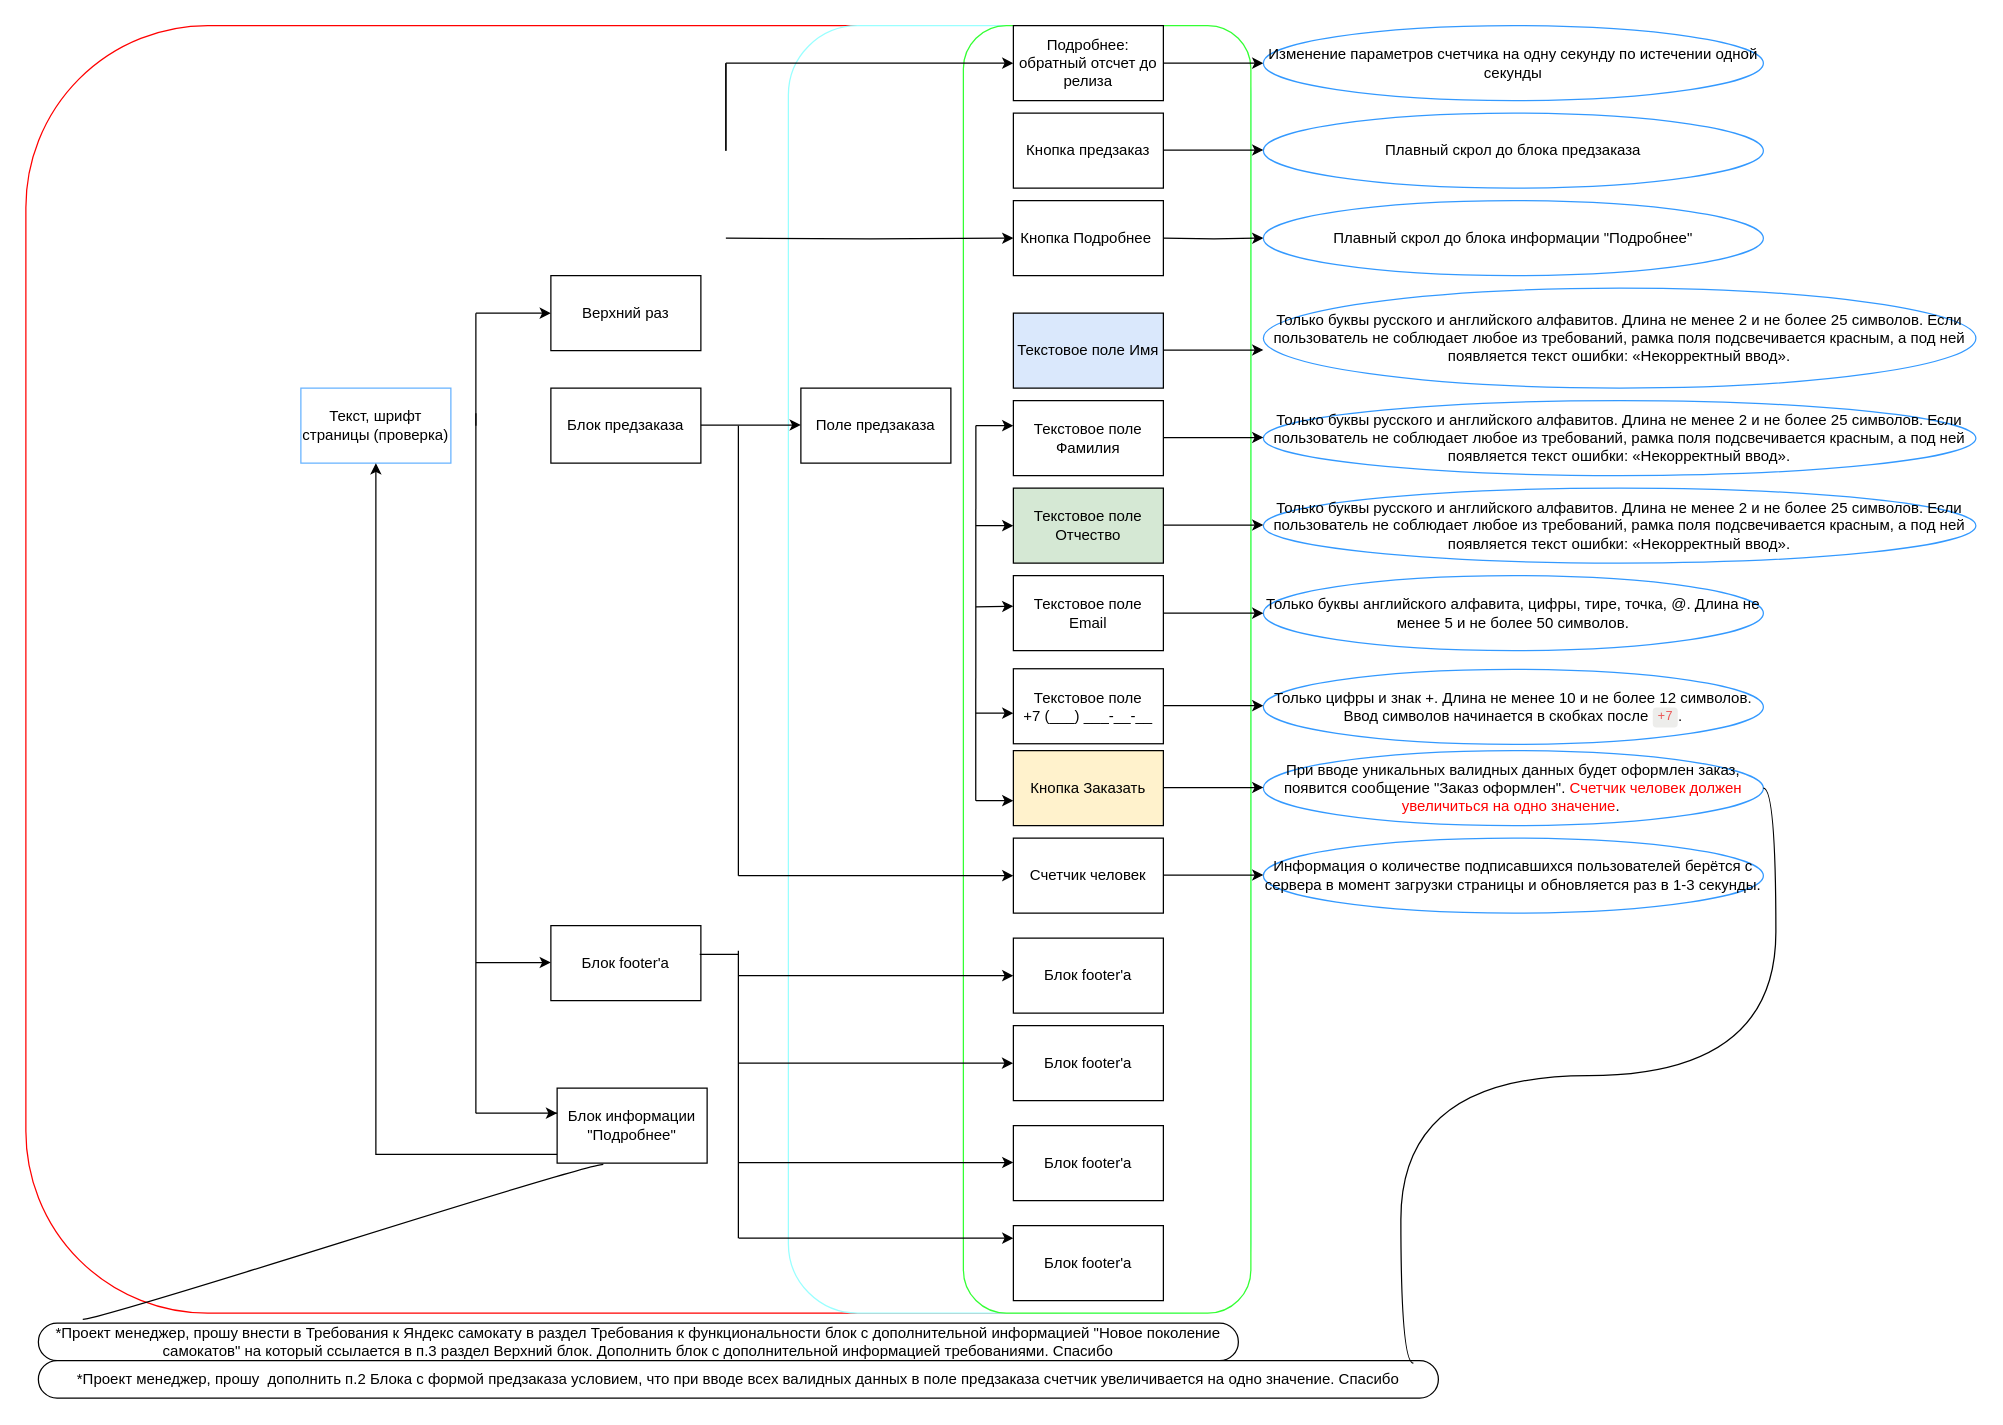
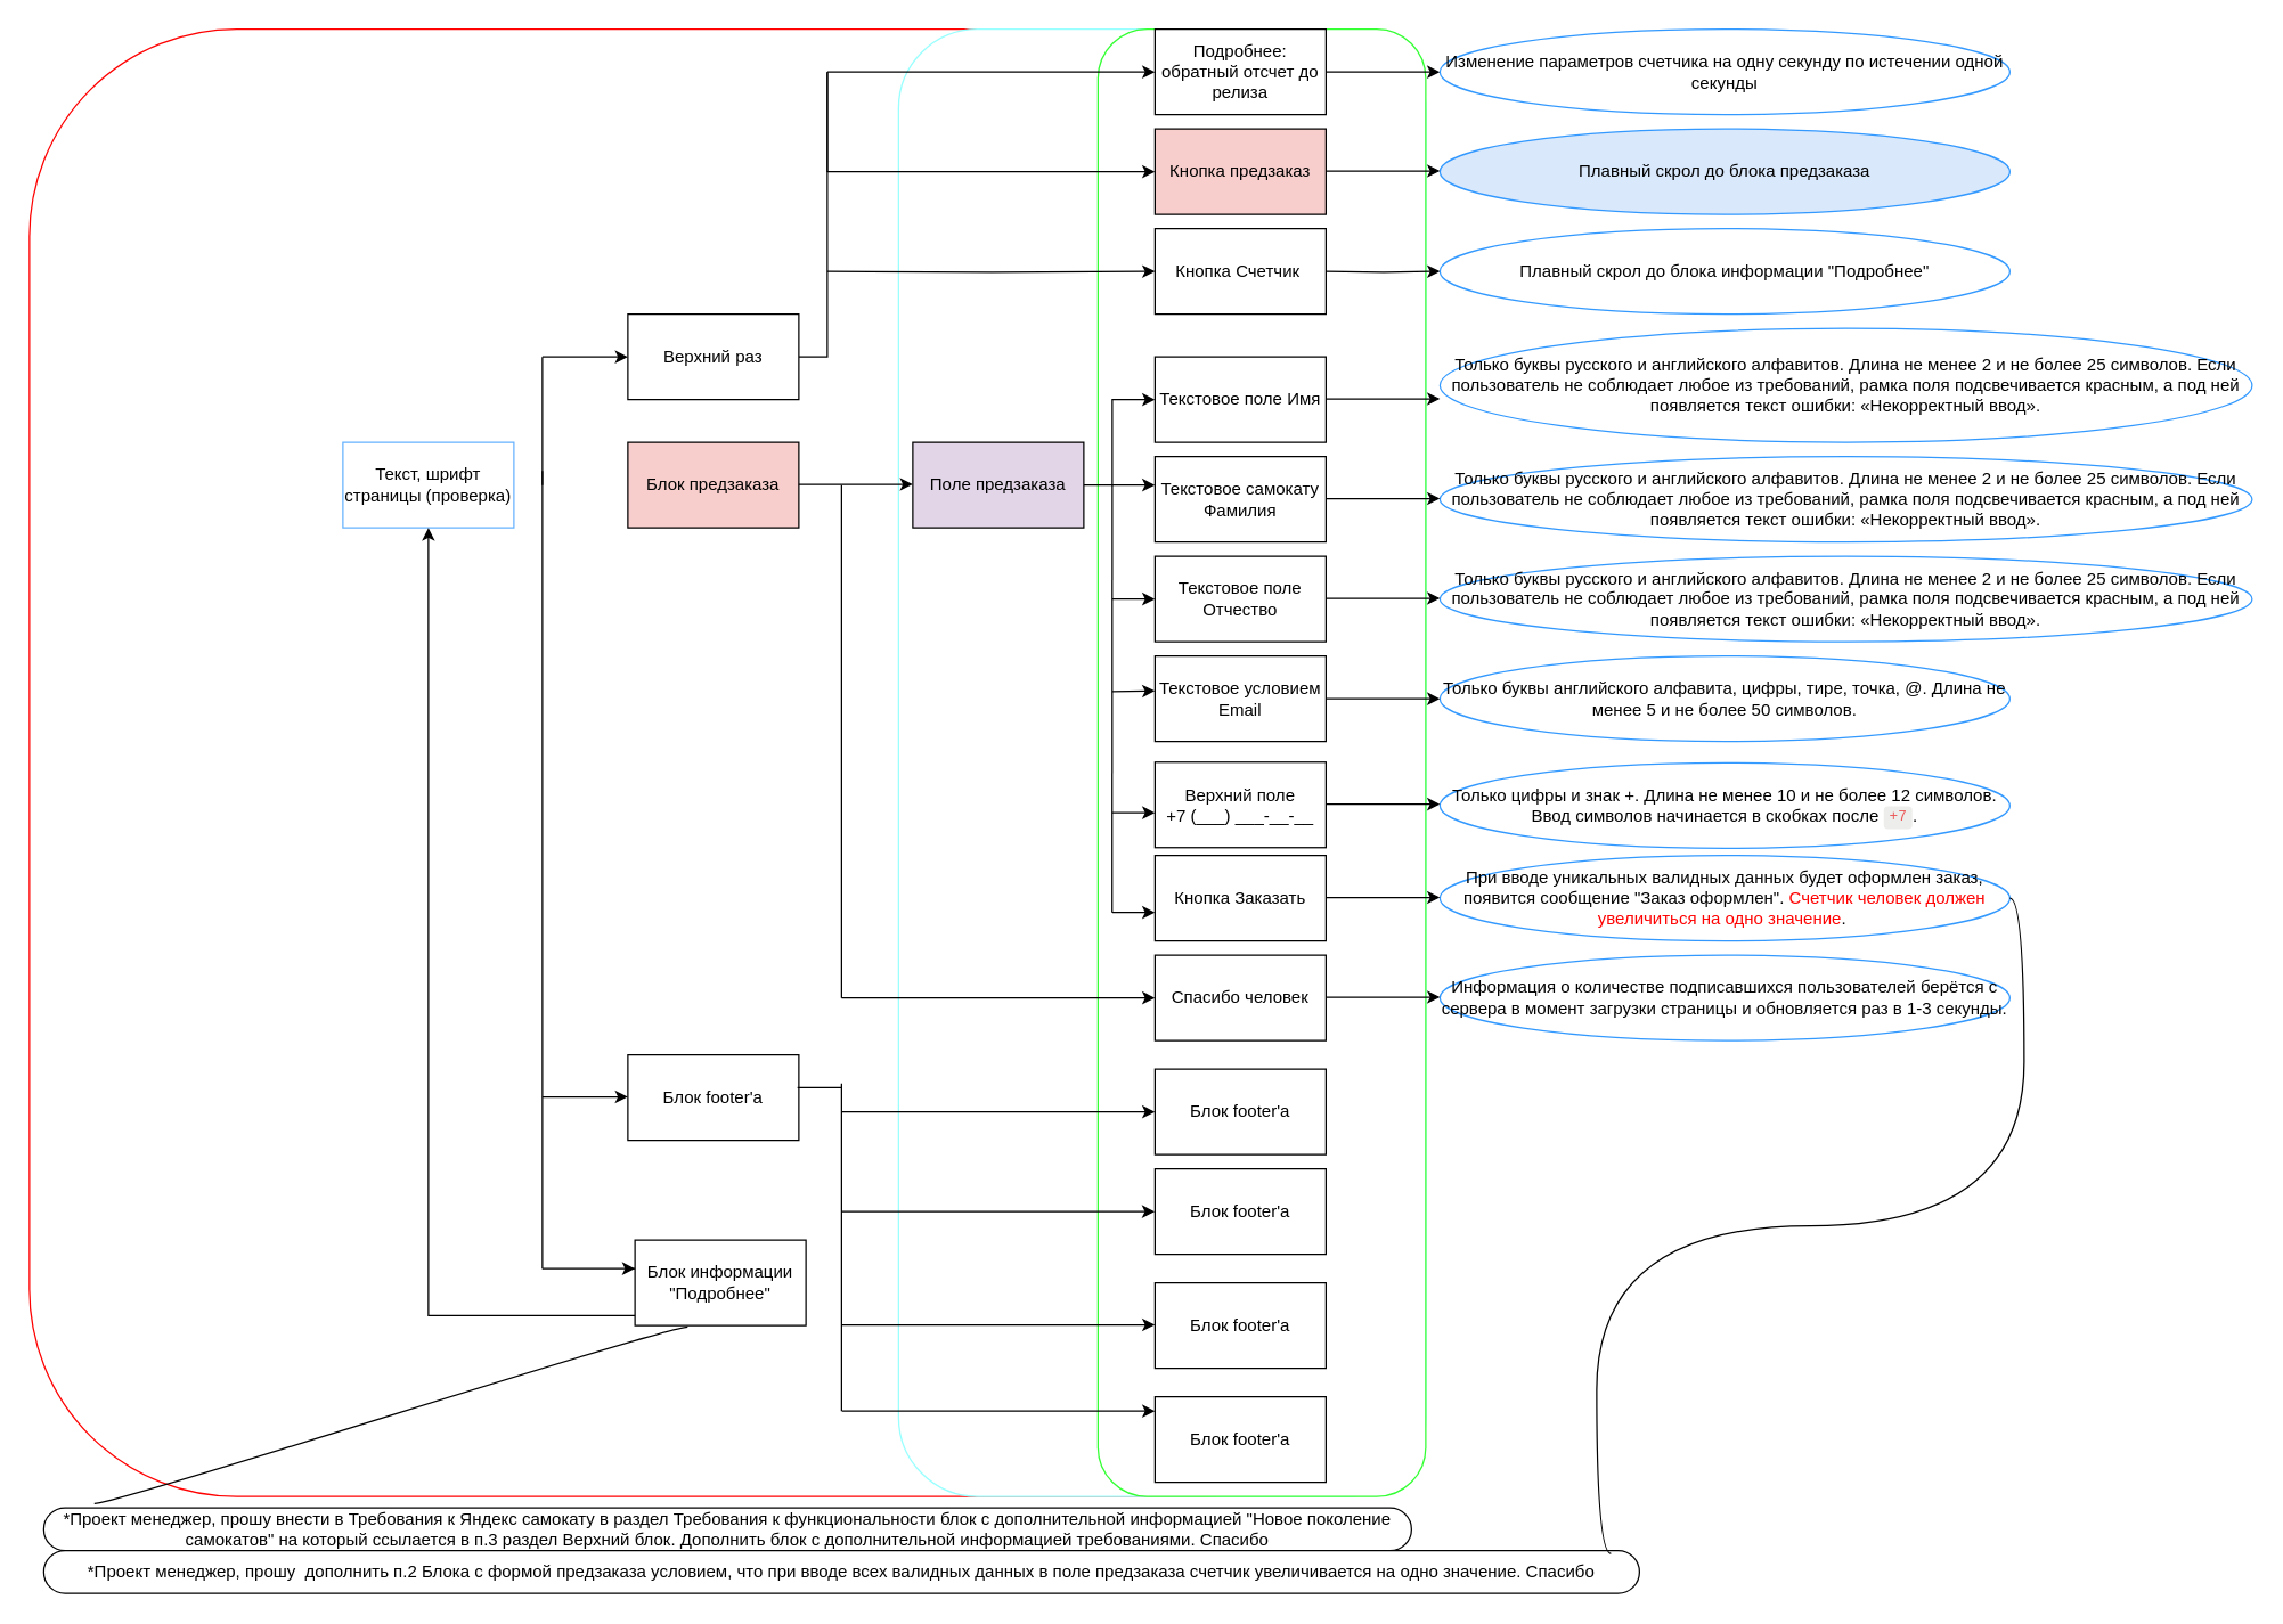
+ <mxCell id="9" value="" style="edgeStyle=orthogonalEdgeStyle;rounded=0;orthogonalLoop=1;jettySize=auto;html=1;" edge="1" parent="1" source="10" target="14"><mxGeometry relative="1" as="geometry"><Array as="points"><mxPoint x="580" y="250" /><mxPoint x="580" y="120" /></Array></mxGeometry></mxCell>
- <mxCell id="14" value="Кнопка предзаказ" style="whiteSpace=wrap;html=1;rounded=0;" vertex="1" parent="1"><mxGeometry x="810" y="90" width="120" height="60" as="geometry" /></mxCell>
+ <mxCell id="14" value="Кнопка предзаказ" style="whiteSpace=wrap;html=1;rounded=0;fillColor=#f8cecc;" vertex="1" parent="1"><mxGeometry x="810" y="90" width="120" height="60" as="geometry" /></mxCell>
- <mxCell id="53" value="Плавный скрол до блока предзаказа" style="ellipse;whiteSpace=wrap;html=1;rounded=0;strokeColor=#3399FF;" vertex="1" parent="1"><mxGeometry x="1010" y="90" width="400" height="60" as="geometry" /></mxCell>
+ <mxCell id="53" value="Плавный скрол до блока предзаказа" style="ellipse;whiteSpace=wrap;html=1;rounded=0;strokeColor=#3399FF;fillColor=#dae8fc;" vertex="1" parent="1"><mxGeometry x="1010" y="90" width="400" height="60" as="geometry" /></mxCell>
- <mxCell id="19" value="Кнопка Подробнее&amp;nbsp;" style="whiteSpace=wrap;html=1;rounded=0;" vertex="1" parent="1"><mxGeometry x="810" y="160" width="120" height="60" as="geometry" /></mxCell>
+ <mxCell id="19" value="Кнопка Счетчик&amp;nbsp;" style="whiteSpace=wrap;html=1;rounded=0;" vertex="1" parent="1"><mxGeometry x="810" y="160" width="120" height="60" as="geometry" /></mxCell>
- <mxCell id="28" value="Текстовое поле Имя" style="whiteSpace=wrap;html=1;rounded=0;fillColor=#dae8fc;" vertex="1" parent="1"><mxGeometry x="810" y="250" width="120" height="60" as="geometry" /></mxCell>
+ <mxCell id="28" value="Текстовое поле Имя" style="whiteSpace=wrap;html=1;rounded=0;" vertex="1" parent="1"><mxGeometry x="810" y="250" width="120" height="60" as="geometry" /></mxCell>
+ <mxCell id="26" value="" style="edgeStyle=orthogonalEdgeStyle;rounded=0;orthogonalLoop=1;jettySize=auto;html=1;" edge="1" parent="1" source="27" target="28"><mxGeometry relative="1" as="geometry"><Array as="points"><mxPoint x="780" y="340" /><mxPoint x="780" y="280" /></Array></mxGeometry></mxCell>
- <mxCell id="6" value="Блок предзаказа" style="whiteSpace=wrap;html=1;rounded=0;" vertex="1" parent="1"><mxGeometry x="440" y="310" width="120" height="60" as="geometry" /></mxCell>
+ <mxCell id="6" value="Блок предзаказа" style="whiteSpace=wrap;html=1;rounded=0;fillColor=#f8cecc;" vertex="1" parent="1"><mxGeometry x="440" y="310" width="120" height="60" as="geometry" /></mxCell>
- <mxCell id="27" value="Поле предзаказа" style="rounded=0;whiteSpace=wrap;html=1;" vertex="1" parent="1"><mxGeometry x="640" y="310" width="120" height="60" as="geometry" /></mxCell>
+ <mxCell id="27" value="Поле предзаказа" style="rounded=0;whiteSpace=wrap;html=1;fillColor=#e1d5e7;" vertex="1" parent="1"><mxGeometry x="640" y="310" width="120" height="60" as="geometry" /></mxCell>
- <mxCell id="29" value="Текстовое поле Фамилия" style="whiteSpace=wrap;html=1;rounded=0;" vertex="1" parent="1"><mxGeometry x="810" y="320" width="120" height="60" as="geometry" /></mxCell>
+ <mxCell id="29" value="Текстовое самокату Фамилия" style="whiteSpace=wrap;html=1;rounded=0;" vertex="1" parent="1"><mxGeometry x="810" y="320" width="120" height="60" as="geometry" /></mxCell>
- <mxCell id="31" value="Текстовое поле Отчество" style="whiteSpace=wrap;html=1;rounded=0;fillColor=#d5e8d4;" vertex="1" parent="1"><mxGeometry x="810" y="390" width="120" height="60" as="geometry" /></mxCell>
+ <mxCell id="31" value="Текстовое поле Отчество" style="whiteSpace=wrap;html=1;rounded=0;" vertex="1" parent="1"><mxGeometry x="810" y="390" width="120" height="60" as="geometry" /></mxCell>
- <mxCell id="32" value="Текстовое поле Email" style="whiteSpace=wrap;html=1;rounded=0;" vertex="1" parent="1"><mxGeometry x="810" y="460" width="120" height="60" as="geometry" /></mxCell>
+ <mxCell id="32" value="Текстовое условием Email" style="whiteSpace=wrap;html=1;rounded=0;" vertex="1" parent="1"><mxGeometry x="810" y="460" width="120" height="60" as="geometry" /></mxCell>
- <mxCell id="30" value="Текстовое поле &lt;br&gt;+7 (___) ___-__-__" style="whiteSpace=wrap;html=1;rounded=0;" vertex="1" parent="1"><mxGeometry x="810" y="534.5" width="120" height="60" as="geometry" /></mxCell>
+ <mxCell id="30" value="Верхний поле &lt;br&gt;+7 (___) ___-__-__" style="whiteSpace=wrap;html=1;rounded=0;" vertex="1" parent="1"><mxGeometry x="810" y="534.5" width="120" height="60" as="geometry" /></mxCell>
- <mxCell id="63" value="Кнопка Заказать" style="whiteSpace=wrap;html=1;rounded=0;fillColor=#fff2cc;" vertex="1" parent="1"><mxGeometry x="810" y="600" width="120" height="60" as="geometry" /></mxCell>
+ <mxCell id="63" value="Кнопка Заказать" style="whiteSpace=wrap;html=1;rounded=0;" vertex="1" parent="1"><mxGeometry x="810" y="600" width="120" height="60" as="geometry" /></mxCell>
- <mxCell id="25" value="Счетчик человек" style="rounded=0;whiteSpace=wrap;html=1;" vertex="1" parent="1"><mxGeometry x="810" y="670" width="120" height="60" as="geometry" /></mxCell>
+ <mxCell id="25" value="Спасибо человек" style="rounded=0;whiteSpace=wrap;html=1;" vertex="1" parent="1"><mxGeometry x="810" y="670" width="120" height="60" as="geometry" /></mxCell>
